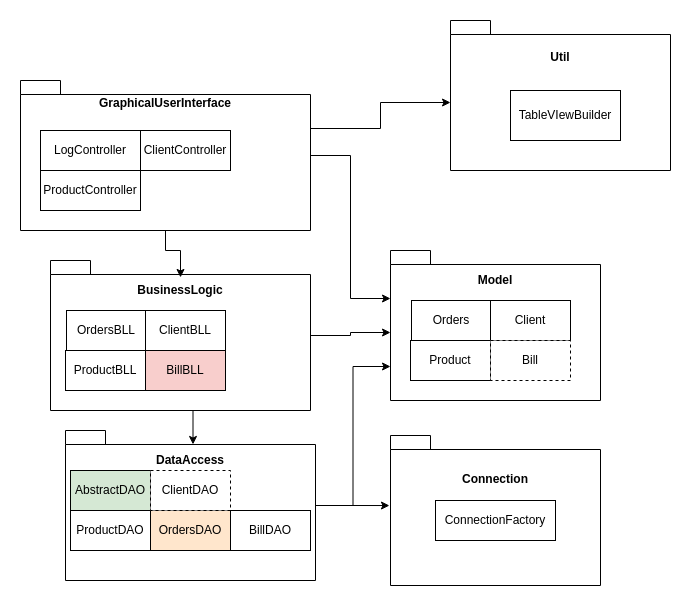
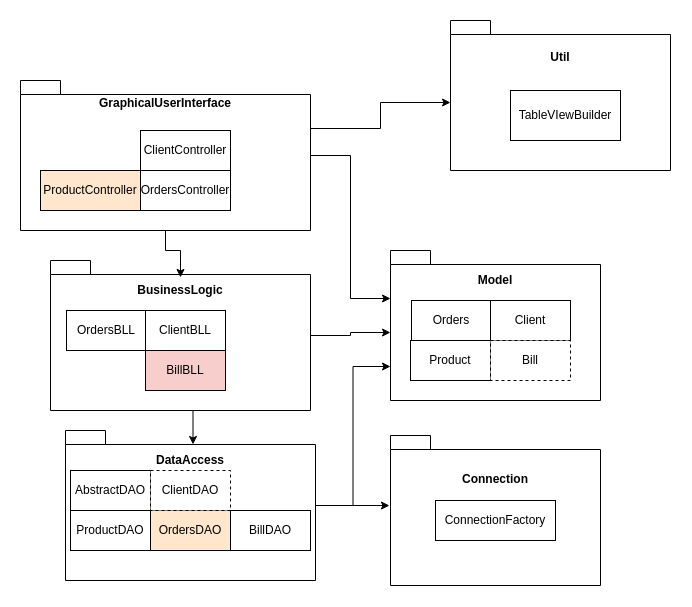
- <mxCell id="22" value="&lt;div&gt;LogController&lt;/div&gt;" style="html=1;whiteSpace=wrap;" vertex="1" parent="1"><mxGeometry x="40" y="130" width="100" height="40" as="geometry" /></mxCell>
- <mxCell id="24" value="ProductController" style="html=1;whiteSpace=wrap;" vertex="1" parent="1"><mxGeometry x="40" y="170" width="100" height="40" as="geometry" /></mxCell>
+ <mxCell id="24" value="ProductController" style="html=1;whiteSpace=wrap;fillColor=#ffe6cc;" vertex="1" parent="1"><mxGeometry x="40" y="170" width="100" height="40" as="geometry" /></mxCell>
+ <mxCell id="25" value="OrdersController" style="html=1;whiteSpace=wrap;" vertex="1" parent="1"><mxGeometry x="140" y="170" width="90" height="40" as="geometry" /></mxCell>
- <mxCell id="18" value="ProductBLL" style="html=1;whiteSpace=wrap;" vertex="1" parent="1"><mxGeometry x="65" y="350" width="80" height="40" as="geometry" /></mxCell>
- <mxCell id="13" value="AbstractDAO" style="html=1;whiteSpace=wrap;fillColor=#d5e8d4;" vertex="1" parent="1"><mxGeometry x="70" y="470" width="80" height="40" as="geometry" /></mxCell>
+ <mxCell id="13" value="AbstractDAO" style="html=1;whiteSpace=wrap;" vertex="1" parent="1"><mxGeometry x="70" y="470" width="80" height="40" as="geometry" /></mxCell>
